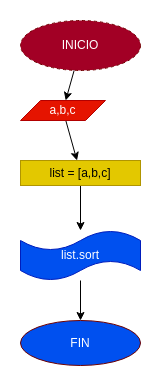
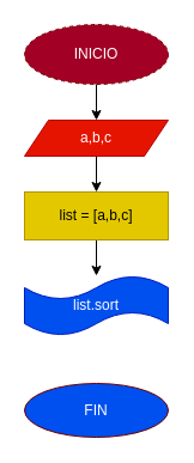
- <mxCell id="5" value="a,b,c" style="shape=parallelogram;perimeter=parallelogramPerimeter;whiteSpace=wrap;html=1;fixedSize=1;fillColor=#e51400;fontColor=#ffffff;strokeColor=#B20000;" vertex="1" parent="1"><mxGeometry x="20" y="100" width="85" height="20" as="geometry" /></mxCell>
+ <mxCell id="5" value="a,b,c" style="shape=parallelogram;perimeter=parallelogramPerimeter;whiteSpace=wrap;html=1;fixedSize=1;fillColor=#e51400;fontColor=#ffffff;strokeColor=#B20000;" vertex="1" parent="1"><mxGeometry x="20" y="100" width="120" height="30" as="geometry" /></mxCell>
- <mxCell id="7" value="list = [a,b,c]" style="whiteSpace=wrap;html=1;fillColor=#e3c800;fontColor=#000000;strokeColor=#B09500;" vertex="1" parent="1"><mxGeometry x="20" y="160" width="120" height="25" as="geometry" /></mxCell>
+ <mxCell id="7" value="list = [a,b,c]" style="whiteSpace=wrap;html=1;fillColor=#e3c800;fontColor=#000000;strokeColor=#B09500;" vertex="1" parent="1"><mxGeometry x="20" y="160" width="120" height="40" as="geometry" /></mxCell>
- <mxCell id="8" value="" style="edgeStyle=none;html=1;" edge="1" parent="1" source="9" target="10"><mxGeometry relative="1" as="geometry" /></mxCell>
